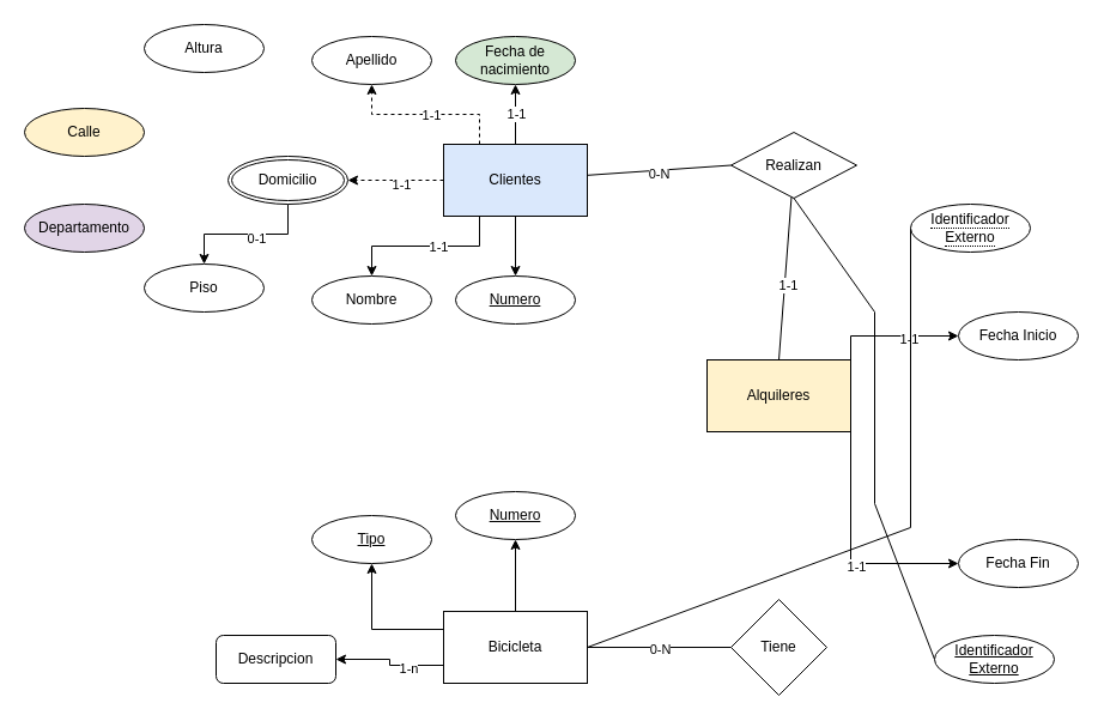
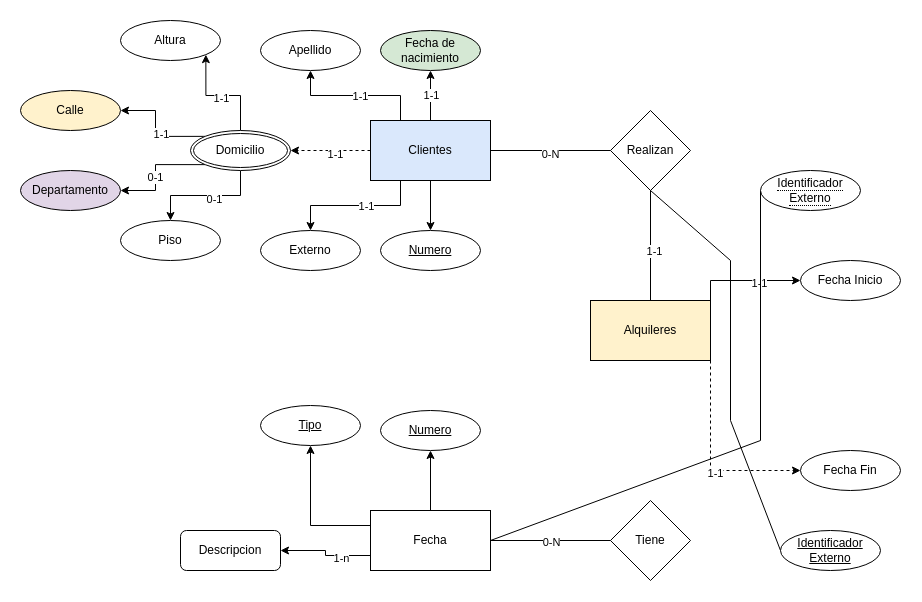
+ <mxCell id="36" style="edgeStyle=orthogonalEdgeStyle;rounded=0;orthogonalLoop=1;jettySize=auto;html=1;exitX=0.5;exitY=0;exitDx=0;exitDy=0;entryX=1;entryY=1;entryDx=0;entryDy=0;" edge="1" parent="1" source="44" target="46"><mxGeometry relative="1" as="geometry" /></mxCell>
+ <mxCell id="37" value="1-1" style="edgeLabel;html=1;align=center;verticalAlign=middle;resizable=0;points=[];" vertex="1" connectable="0" parent="36"><mxGeometry x="0.003" y="2" relative="1" as="geometry"><mxPoint as="offset" /></mxGeometry></mxCell>
- <mxCell id="7" style="edgeStyle=orthogonalEdgeStyle;rounded=0;orthogonalLoop=1;jettySize=auto;html=1;exitX=0.25;exitY=0;exitDx=0;exitDy=0;entryX=0.5;entryY=1;entryDx=0;entryDy=0;dashed=1;" edge="1" parent="1" source="11" target="34"><mxGeometry relative="1" as="geometry" /></mxCell>
+ <mxCell id="7" style="edgeStyle=orthogonalEdgeStyle;rounded=0;orthogonalLoop=1;jettySize=auto;html=1;exitX=0.25;exitY=0;exitDx=0;exitDy=0;entryX=0.5;entryY=1;entryDx=0;entryDy=0;" edge="1" parent="1" source="11" target="34"><mxGeometry relative="1" as="geometry" /></mxCell>
+ <mxCell id="38" style="edgeStyle=orthogonalEdgeStyle;rounded=0;orthogonalLoop=1;jettySize=auto;html=1;exitX=0;exitY=0;exitDx=0;exitDy=0;entryX=1;entryY=0.5;entryDx=0;entryDy=0;" edge="1" parent="1" source="44" target="45"><mxGeometry relative="1" as="geometry" /></mxCell>
+ <mxCell id="39" value="1-1" style="edgeLabel;html=1;align=center;verticalAlign=middle;resizable=0;points=[];" vertex="1" connectable="0" parent="38"><mxGeometry x="-0.204" y="-2" relative="1" as="geometry"><mxPoint as="offset" /></mxGeometry></mxCell>
- <mxCell id="22" value="Realizan" style="rhombus;whiteSpace=wrap;html=1;" vertex="1" parent="1"><mxGeometry x="610" y="110" width="105" height="55" as="geometry" /></mxCell>
+ <mxCell id="22" value="Realizan" style="rhombus;whiteSpace=wrap;html=1;" vertex="1" parent="1"><mxGeometry x="610" y="110" width="80" height="80" as="geometry" /></mxCell>
+ <mxCell id="40" style="edgeStyle=orthogonalEdgeStyle;rounded=0;orthogonalLoop=1;jettySize=auto;html=1;exitX=0;exitY=1;exitDx=0;exitDy=0;entryX=1;entryY=0.5;entryDx=0;entryDy=0;" edge="1" parent="1" source="44" target="47"><mxGeometry relative="1" as="geometry" /></mxCell>
+ <mxCell id="41" value="0-1" style="edgeLabel;html=1;align=center;verticalAlign=middle;resizable=0;points=[];" vertex="1" connectable="0" parent="40"><mxGeometry x="0.125" y="-1" relative="1" as="geometry"><mxPoint as="offset" /></mxGeometry></mxCell>
- <mxCell id="33" value="Nombre" style="ellipse;whiteSpace=wrap;html=1;align=center;" vertex="1" parent="1"><mxGeometry x="260" y="230" width="100" height="40" as="geometry" /></mxCell>
+ <mxCell id="33" value="Externo" style="ellipse;whiteSpace=wrap;html=1;align=center;" vertex="1" parent="1"><mxGeometry x="260" y="230" width="100" height="40" as="geometry" /></mxCell>
- <mxCell id="14" style="edgeStyle=orthogonalEdgeStyle;rounded=0;orthogonalLoop=1;jettySize=auto;html=1;exitX=1;exitY=1;exitDx=0;exitDy=0;entryX=0;entryY=0.5;entryDx=0;entryDy=0;" edge="1" parent="1" source="16" target="31"><mxGeometry relative="1" as="geometry" /></mxCell>
+ <mxCell id="14" style="edgeStyle=orthogonalEdgeStyle;rounded=0;orthogonalLoop=1;jettySize=auto;html=1;exitX=1;exitY=1;exitDx=0;exitDy=0;entryX=0;entryY=0.5;entryDx=0;entryDy=0;dashed=1;" edge="1" parent="1" source="16" target="31"><mxGeometry relative="1" as="geometry" /></mxCell>
- <mxCell id="50" value="Tipo" style="ellipse;whiteSpace=wrap;html=1;align=center;fontStyle=4;" vertex="1" parent="1"><mxGeometry x="260" y="430" width="100" height="40" as="geometry" /></mxCell>
+ <mxCell id="50" value="Tipo" style="ellipse;whiteSpace=wrap;html=1;align=center;fontStyle=4;" vertex="1" parent="1"><mxGeometry x="260" y="405" width="100" height="40" as="geometry" /></mxCell>
- <mxCell id="21" value="Bicicleta" style="rounded=0;whiteSpace=wrap;html=1;" vertex="1" parent="1"><mxGeometry x="370" y="510" width="120" height="60" as="geometry" /></mxCell>
+ <mxCell id="21" value="Fecha" style="rounded=0;whiteSpace=wrap;html=1;" vertex="1" parent="1"><mxGeometry x="370" y="510" width="120" height="60" as="geometry" /></mxCell>
